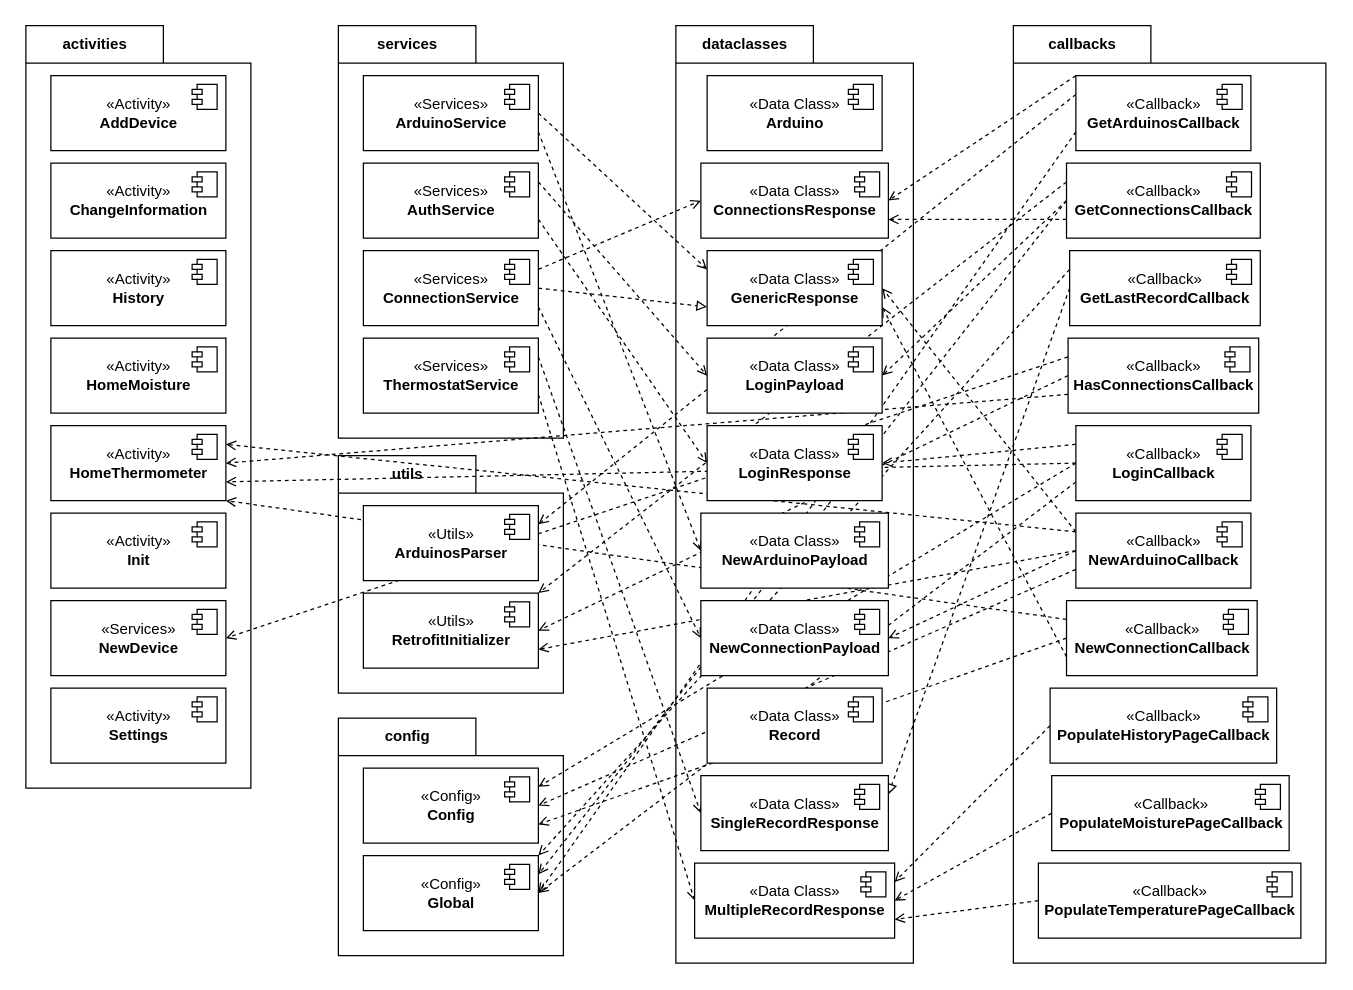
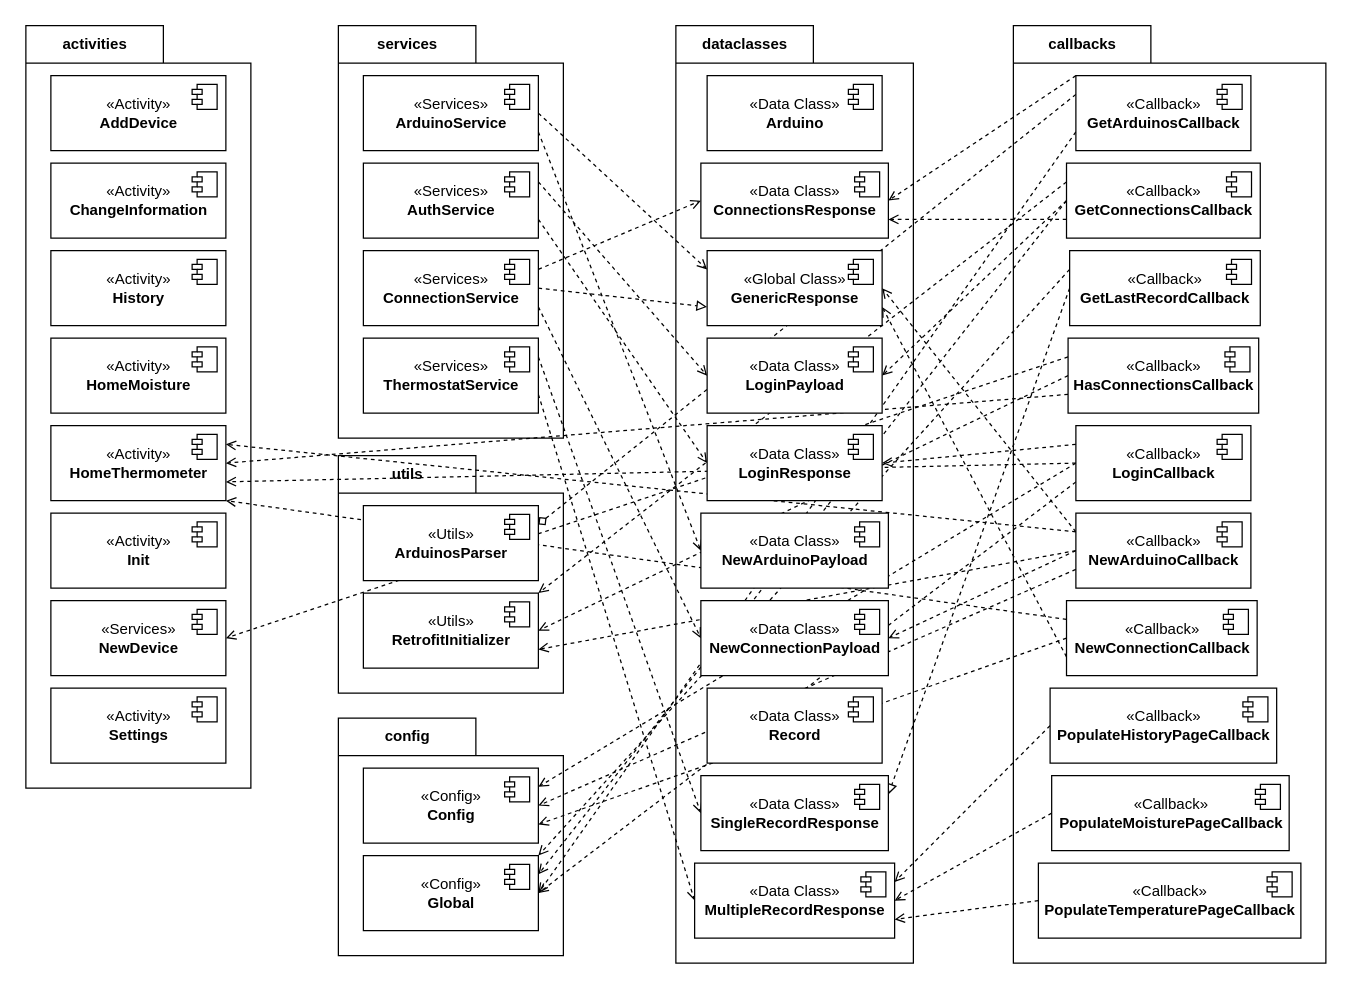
- <mxCell id="84" value="&lt;div&gt;«Data Class»&lt;b&gt;&lt;br&gt;&lt;/b&gt;&lt;/div&gt;&lt;div&gt;&lt;b&gt;GenericResponse&lt;/b&gt;&lt;/div&gt;" style="html=1;dropTarget=0;" vertex="1" parent="1"><mxGeometry x="565" y="200" width="140" height="60" as="geometry" /></mxCell>
+ <mxCell id="84" value="&lt;div&gt;«Global Class»&lt;b&gt;&lt;br&gt;&lt;/b&gt;&lt;/div&gt;&lt;div&gt;&lt;b&gt;GenericResponse&lt;/b&gt;&lt;/div&gt;" style="html=1;dropTarget=0;" vertex="1" parent="1"><mxGeometry x="565" y="200" width="140" height="60" as="geometry" /></mxCell>
- <mxCell id="8" style="edgeStyle=none;rounded=0;orthogonalLoop=1;jettySize=auto;html=1;exitX=0;exitY=0.25;exitDx=0;exitDy=0;entryX=1;entryY=0.25;entryDx=0;entryDy=0;dashed=1;endArrow=open;endFill=0;" edge="1" parent="1" source="36" target="100"><mxGeometry relative="1" as="geometry" /></mxCell>
+ <mxCell id="8" style="edgeStyle=none;rounded=0;orthogonalLoop=1;jettySize=auto;html=1;exitX=0;exitY=0.25;exitDx=0;exitDy=0;entryX=1;entryY=0.25;entryDx=0;entryDy=0;dashed=1;endArrow=diamond;endFill=0;" edge="1" parent="1" source="36" target="100"><mxGeometry relative="1" as="geometry" /></mxCell>
